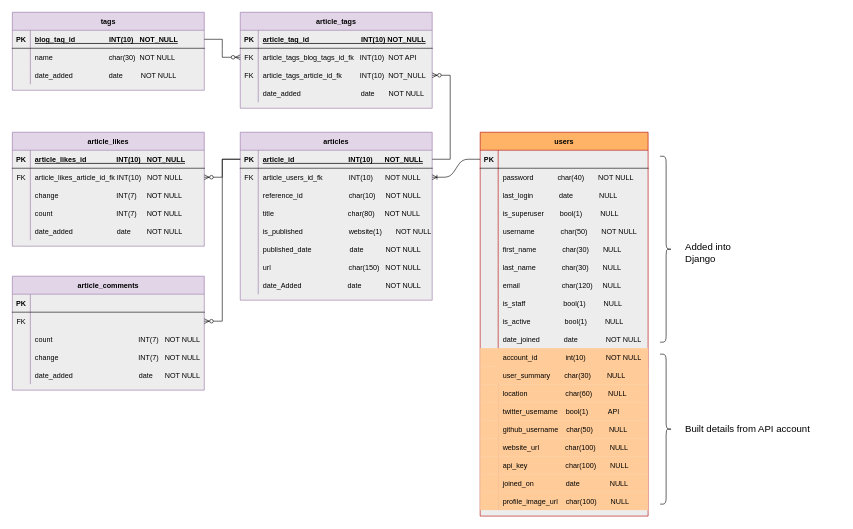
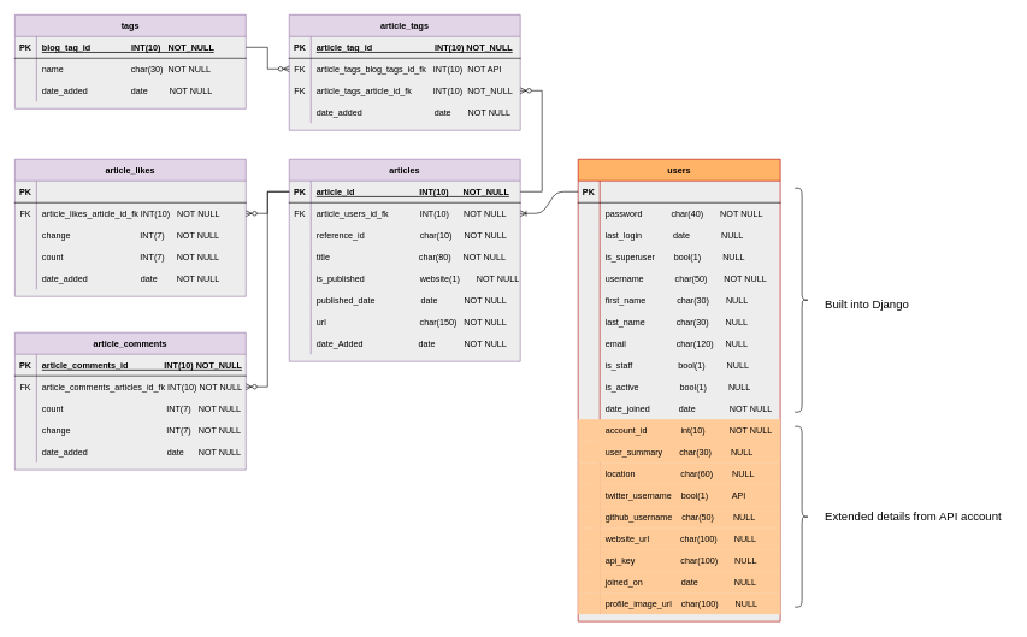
- <mxCell id="40" value="article_likes_id               INT(10)   NOT_NULL" style="shape=partialRectangle;overflow=hidden;connectable=0;fillColor=none;top=0;left=0;bottom=0;right=0;align=left;spacingLeft=6;fontStyle=5;fontColor=#000000;" parent="38" vertex="1"><mxGeometry x="30" width="290" height="30" as="geometry"><mxRectangle width="290" height="30" as="alternateBounds" /></mxGeometry></mxCell>
- <mxCell id="148" value="Added into Django" style="text;html=1;strokeColor=none;fillColor=none;align=left;verticalAlign=middle;whiteSpace=wrap;rounded=0;fontSize=16;fontColor=#000000;" parent="1" vertex="1"><mxGeometry x="1140" y="405" width="130" height="30" as="geometry" /></mxCell>
+ <mxCell id="148" value="Built into Django" style="text;html=1;strokeColor=none;fillColor=none;align=left;verticalAlign=middle;whiteSpace=wrap;rounded=0;fontSize=16;fontColor=#000000;" parent="1" vertex="1"><mxGeometry x="1140" y="405" width="130" height="30" as="geometry" /></mxCell>
+ <mxCell id="56" value="article_comments_id               INT(10) NOT_NULL" style="shape=partialRectangle;overflow=hidden;connectable=0;fillColor=none;top=0;left=0;bottom=0;right=0;align=left;spacingLeft=6;fontStyle=5;fontColor=#000000;" parent="54" vertex="1"><mxGeometry x="30" width="290" height="30" as="geometry"><mxRectangle width="290" height="30" as="alternateBounds" /></mxGeometry></mxCell>
+ <mxCell id="59" value="article_comments_articles_id_fk INT(10) NOT NULL" style="shape=partialRectangle;overflow=hidden;connectable=0;fillColor=none;top=0;left=0;bottom=0;right=0;align=left;spacingLeft=6;fontColor=#000000;" parent="57" vertex="1"><mxGeometry x="30" width="290" height="30" as="geometry"><mxRectangle width="290" height="30" as="alternateBounds" /></mxGeometry></mxCell>
- <mxCell id="150" value="Built details from API account" style="text;html=1;strokeColor=none;fillColor=none;align=left;verticalAlign=middle;whiteSpace=wrap;rounded=0;fontSize=16;fontColor=#000000;" parent="1" vertex="1"><mxGeometry x="1140" y="700" width="260" height="30" as="geometry" /></mxCell>
+ <mxCell id="150" value="Extended details from API account" style="text;html=1;strokeColor=none;fillColor=none;align=left;verticalAlign=middle;whiteSpace=wrap;rounded=0;fontSize=16;fontColor=#000000;" parent="1" vertex="1"><mxGeometry x="1140" y="700" width="260" height="30" as="geometry" /></mxCell>
